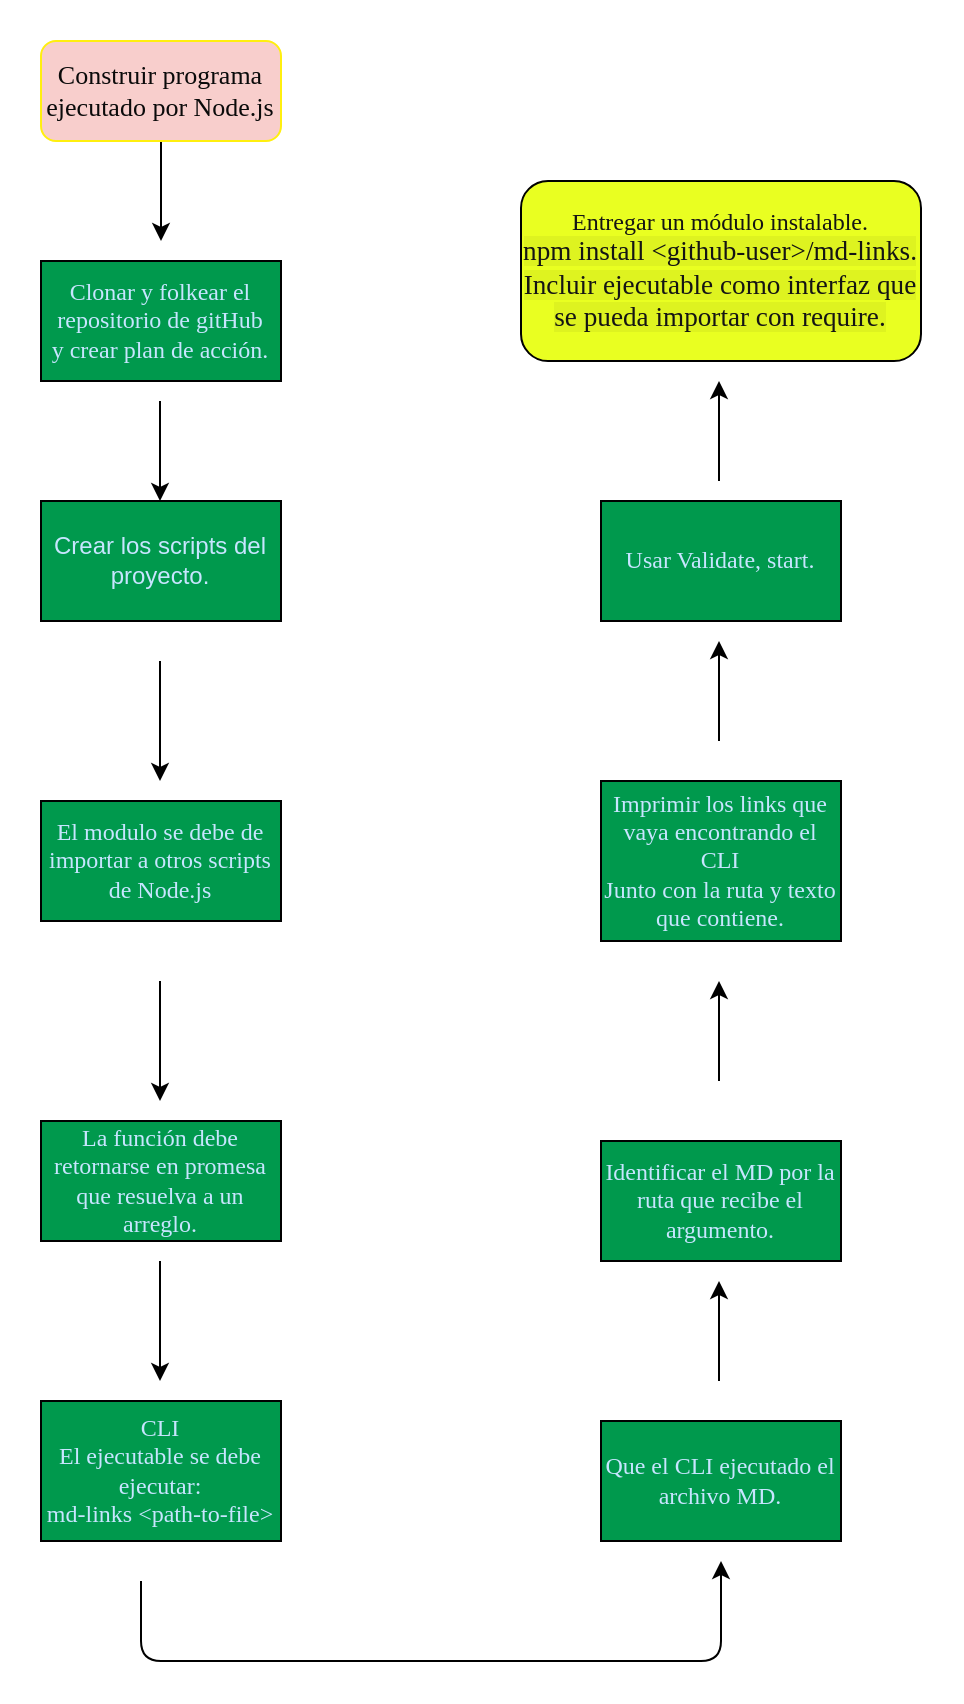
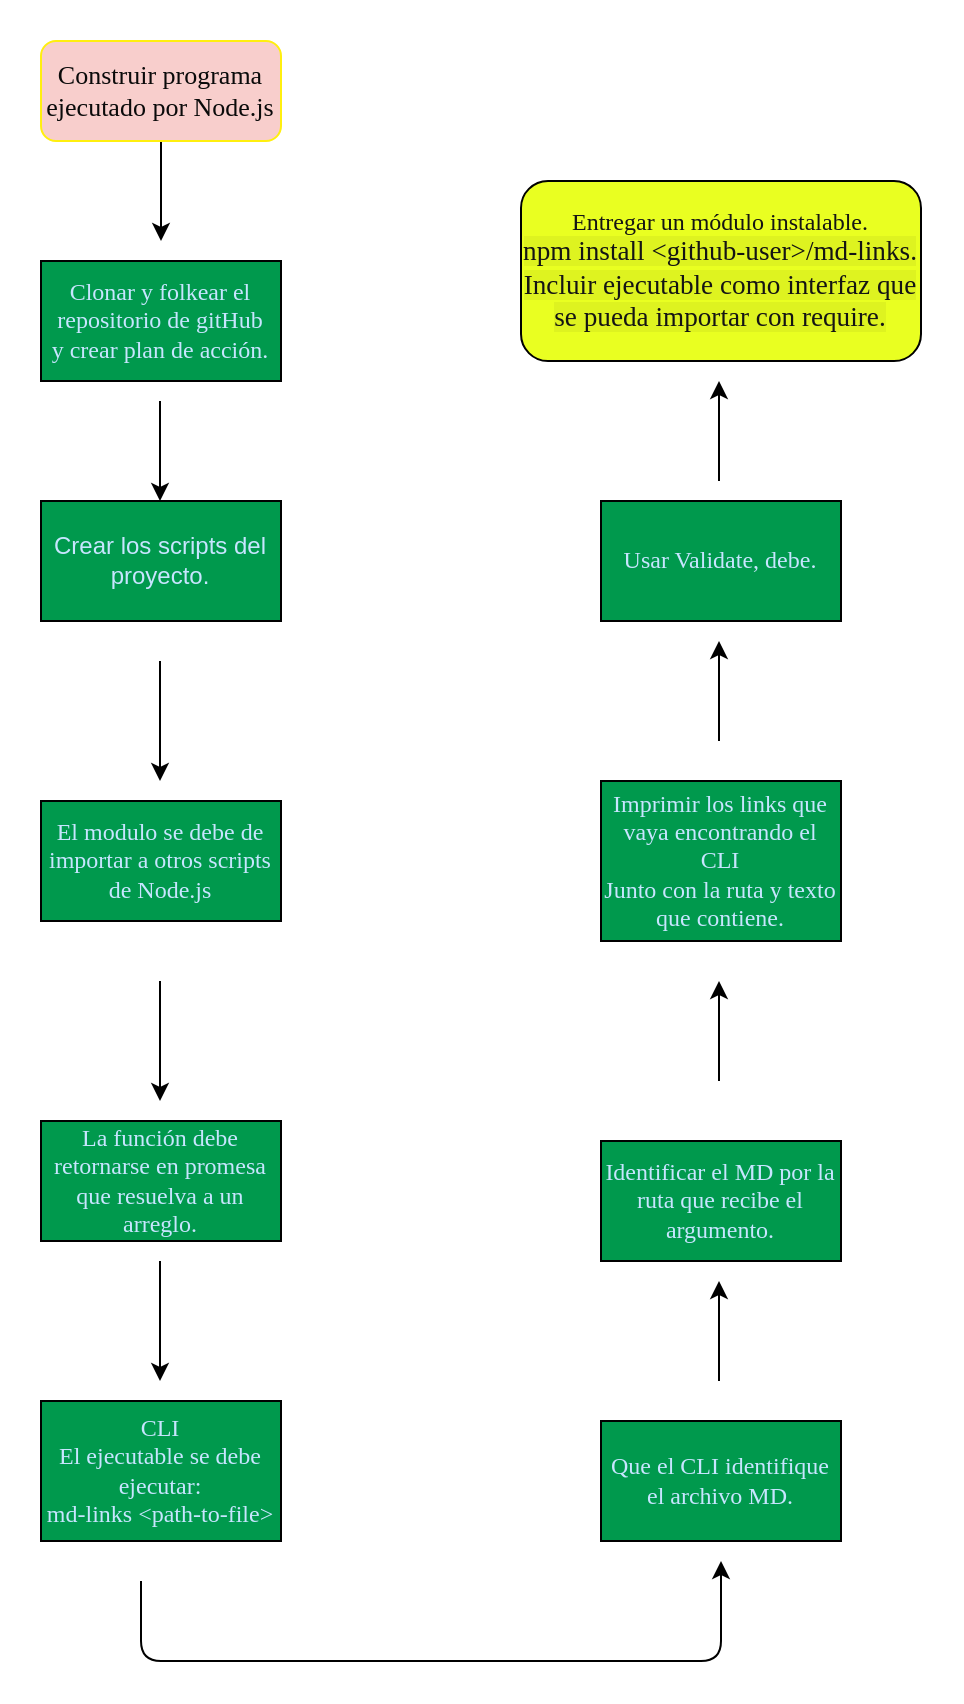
- <mxCell id="15" value="Usar Validate, start." style="rounded=0;whiteSpace=wrap;html=1;fillColor=#00994D;fontColor=#C7E5FF;fontFamily=Tahoma;" parent="1" vertex="1"><mxGeometry x="300" y="250" width="120" height="60" as="geometry" /></mxCell>
+ <mxCell id="15" value="Usar Validate, debe." style="rounded=0;whiteSpace=wrap;html=1;fillColor=#00994D;fontColor=#C7E5FF;fontFamily=Tahoma;" parent="1" vertex="1"><mxGeometry x="300" y="250" width="120" height="60" as="geometry" /></mxCell>
- <mxCell id="12" value="&lt;span style=&quot;&quot;&gt;Que el CLI ejecutado el archivo MD.&lt;/span&gt;" style="rounded=0;whiteSpace=wrap;html=1;fillColor=#00994D;fontFamily=Tahoma;fontColor=#C7E5FF;" parent="1" vertex="1"><mxGeometry x="300" y="710" width="120" height="60" as="geometry" /></mxCell>
+ <mxCell id="12" value="&lt;span style=&quot;&quot;&gt;Que el CLI identifique el archivo MD.&lt;/span&gt;" style="rounded=0;whiteSpace=wrap;html=1;fillColor=#00994D;fontFamily=Tahoma;fontColor=#C7E5FF;" parent="1" vertex="1"><mxGeometry x="300" y="710" width="120" height="60" as="geometry" /></mxCell>
